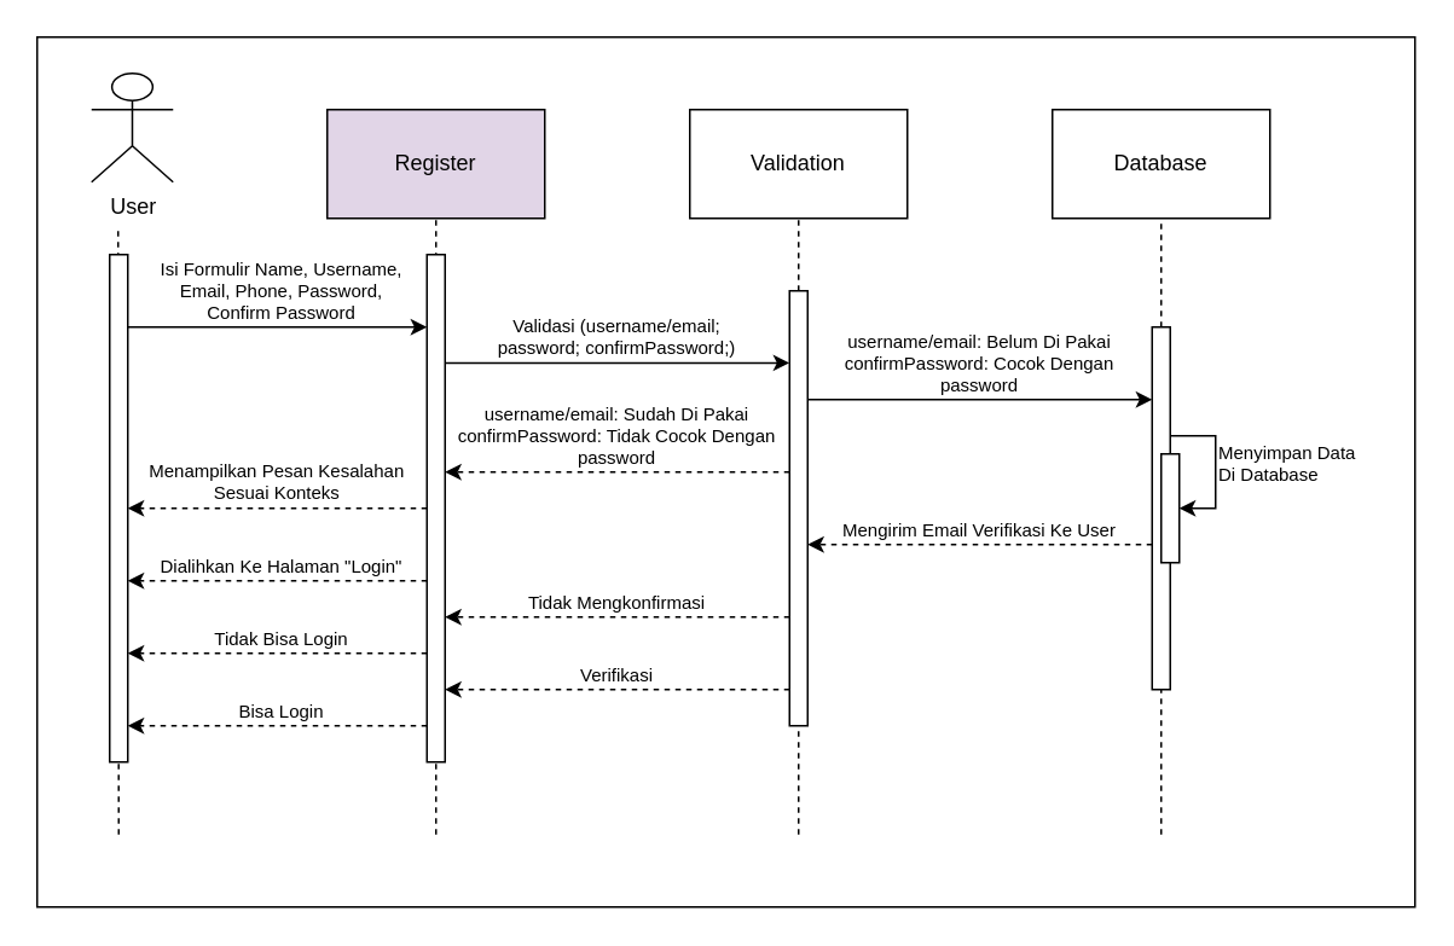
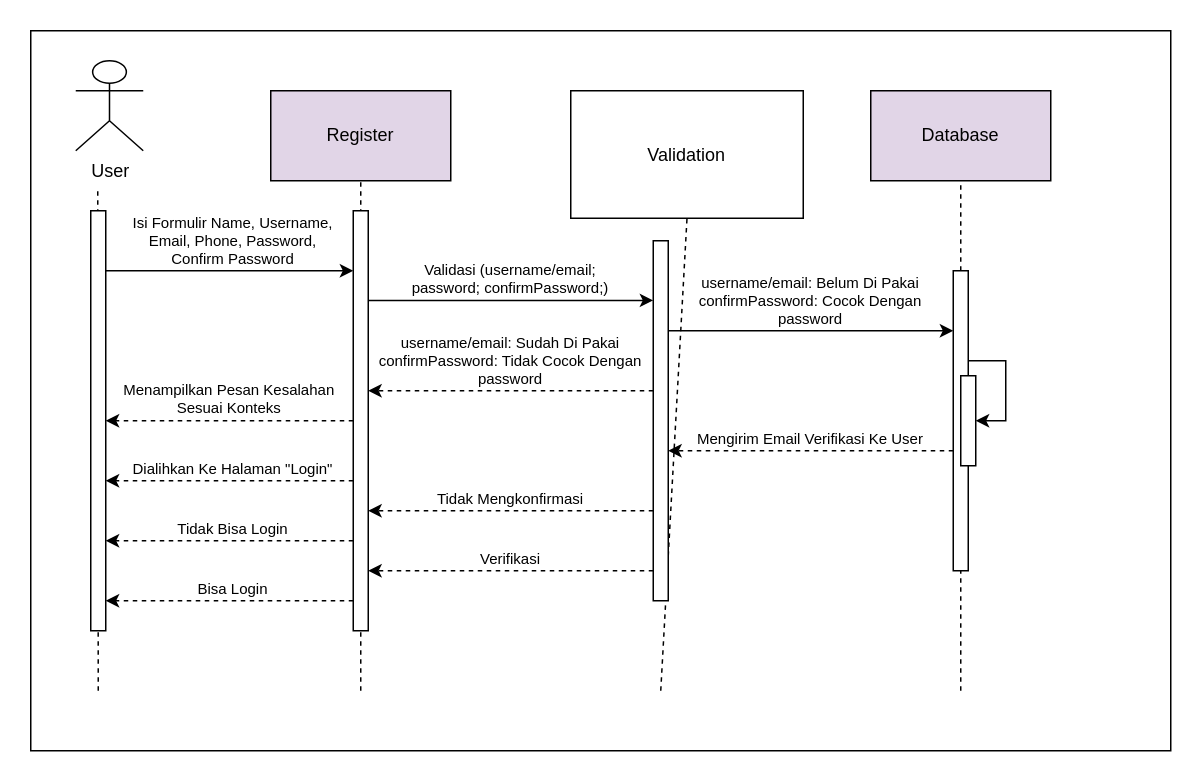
- <mxCell id="5" value="Validation" style="rounded=0;whiteSpace=wrap;html=1;" parent="1" vertex="1"><mxGeometry x="380" y="60" width="120" height="60" as="geometry" /></mxCell>
+ <mxCell id="5" value="Validation" style="rounded=0;whiteSpace=wrap;html=1;" parent="1" vertex="1"><mxGeometry x="380" y="60" width="155" height="85" as="geometry" /></mxCell>
- <mxCell id="6" value="Database" style="rounded=0;whiteSpace=wrap;html=1;" parent="1" vertex="1"><mxGeometry x="580" y="60" width="120" height="60" as="geometry" /></mxCell>
+ <mxCell id="6" value="Database" style="rounded=0;whiteSpace=wrap;html=1;fillColor=#e1d5e7;" parent="1" vertex="1"><mxGeometry x="580" y="60" width="120" height="60" as="geometry" /></mxCell>
- <mxCell id="18" value="Menyimpan Data Di Database" style="text;html=1;align=left;verticalAlign=middle;whiteSpace=wrap;rounded=0;fontSize=10;" parent="1" vertex="1"><mxGeometry x="670" y="240" width="80" height="30" as="geometry" /></mxCell>
